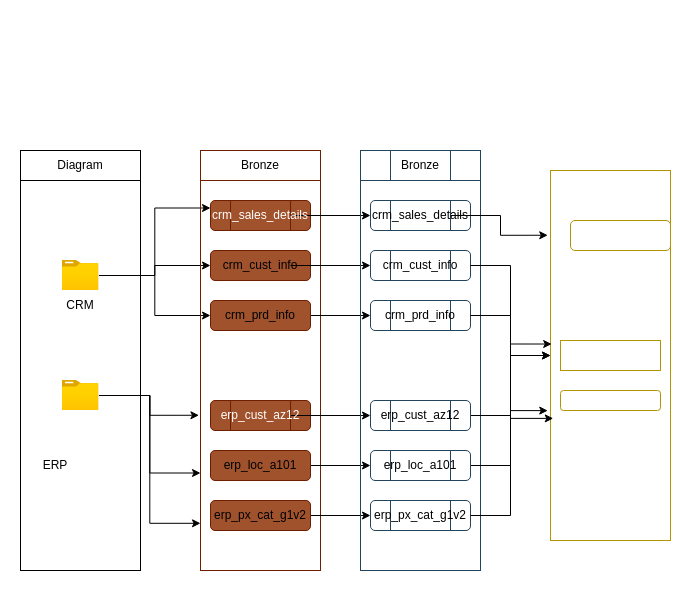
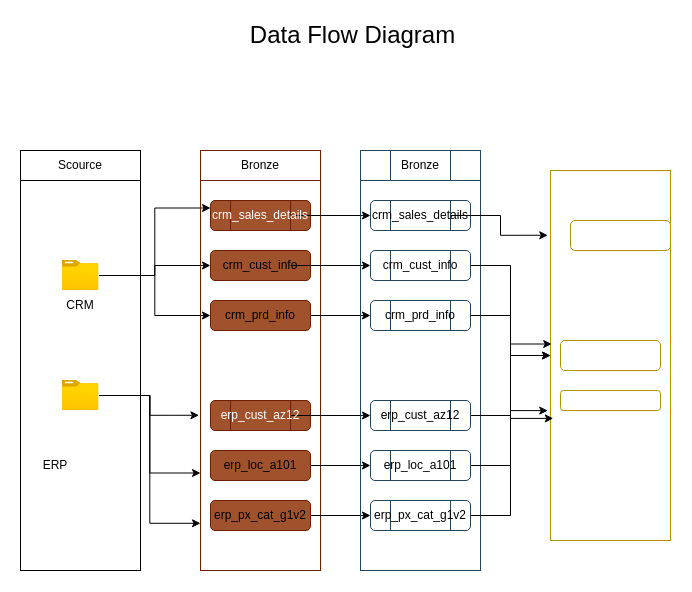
+ <mxCell id="2" value="Data Flow Diagram" style="text;html=1;align=center;verticalAlign=middle;whiteSpace=wrap;rounded=0;fontSize=24;" parent="1" vertex="1"><mxGeometry x="210" y="20" width="285" height="30" as="geometry" /></mxCell>
- <mxCell id="4" value="Diagram" style="text;html=1;align=center;verticalAlign=middle;whiteSpace=wrap;rounded=0;" parent="1" vertex="1"><mxGeometry x="20" y="150" width="120" height="30" as="geometry" /></mxCell>
+ <mxCell id="4" value="Scource" style="text;html=1;align=center;verticalAlign=middle;whiteSpace=wrap;rounded=0;" parent="1" vertex="1"><mxGeometry x="20" y="150" width="120" height="30" as="geometry" /></mxCell>
- <mxCell id="56" value="dim_customers" style="whiteSpace=wrap;html=1;fillColor=none;strokeColor=#B09500;fontColor=#FFFFFF;rounded=0;" vertex="1" parent="1"><mxGeometry x="560" y="340" width="100" height="30" as="geometry" /></mxCell>
+ <mxCell id="56" value="dim_customers" style="rounded=1;whiteSpace=wrap;html=1;fillColor=none;strokeColor=#B09500;fontColor=#FFFFFF;" vertex="1" parent="1"><mxGeometry x="560" y="340" width="100" height="30" as="geometry" /></mxCell>
